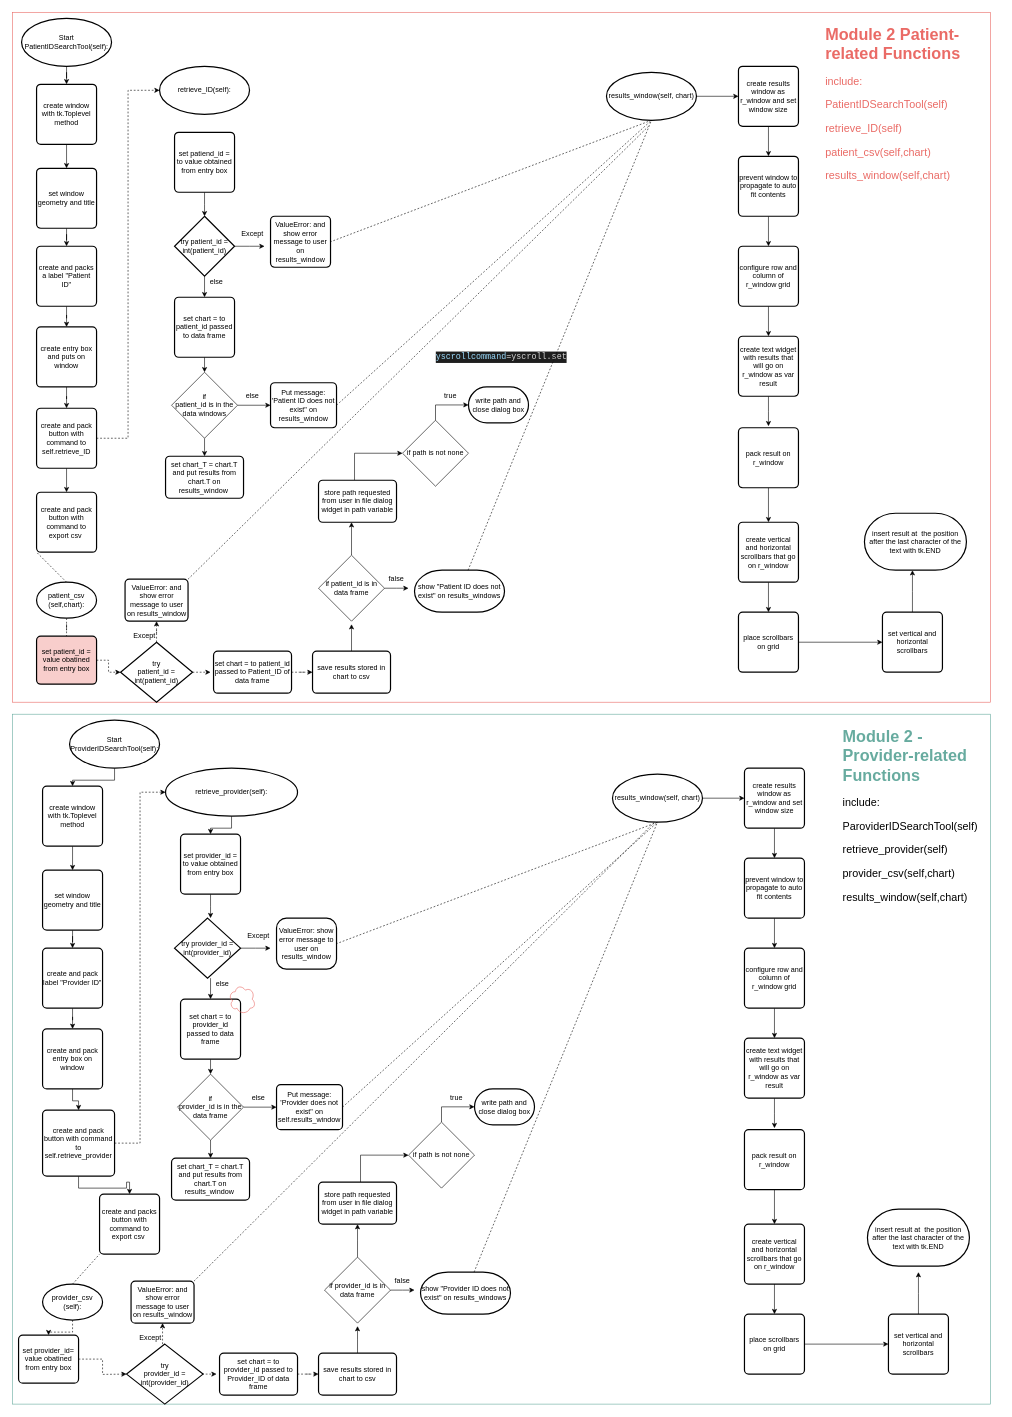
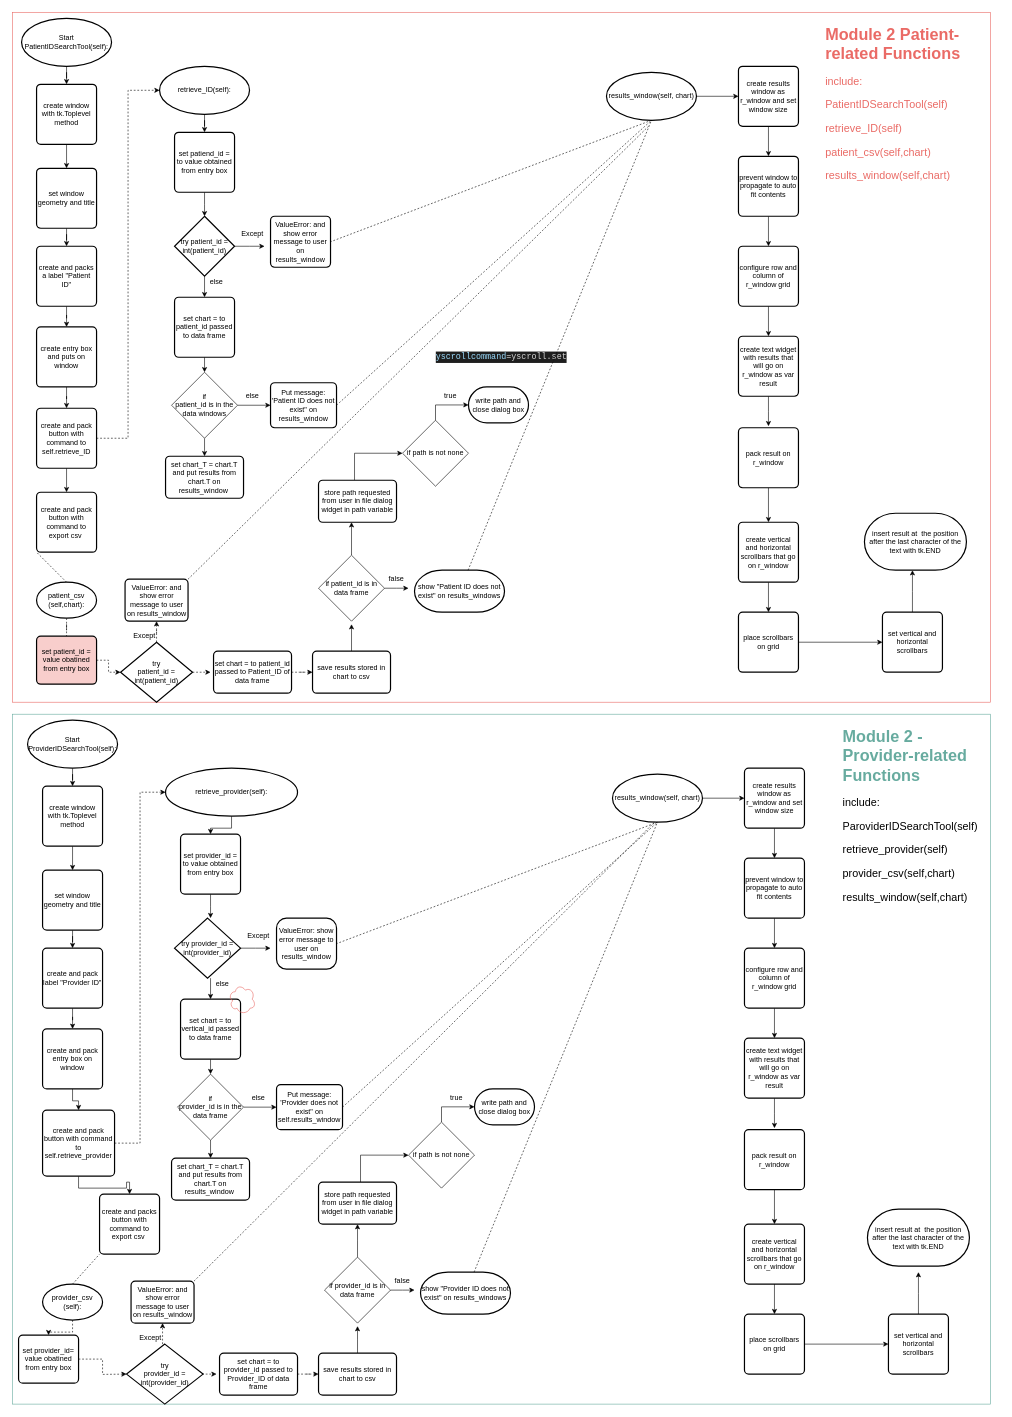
+ <mxCell id="18" style="edgeStyle=orthogonalEdgeStyle;rounded=0;orthogonalLoop=1;jettySize=auto;html=1;entryX=0.5;entryY=0;entryDx=0;entryDy=0;" edge="1" parent="1" source="19" target="21"><mxGeometry relative="1" as="geometry" /></mxCell>
- <mxCell id="83" value="&lt;div&gt;Start&lt;br&gt;ProviderIDSearchTool(self): &lt;br&gt;&lt;/div&gt;" style="strokeWidth=2;html=1;shape=mxgraph.flowchart.start_1;whiteSpace=wrap;" vertex="1" parent="1"><mxGeometry x="115" y="1200" width="150" height="80" as="geometry" /></mxCell>
+ <mxCell id="83" value="&lt;div&gt;Start&lt;br&gt;ProviderIDSearchTool(self): &lt;br&gt;&lt;/div&gt;" style="strokeWidth=2;html=1;shape=mxgraph.flowchart.start_1;whiteSpace=wrap;" vertex="1" parent="1"><mxGeometry x="45" y="1200" width="150" height="80" as="geometry" /></mxCell>
- <mxCell id="101" value="set chart = to provider_id passed to data frame " style="rounded=1;whiteSpace=wrap;html=1;absoluteArcSize=1;arcSize=14;strokeWidth=2;" vertex="1" parent="1"><mxGeometry x="300" y="1665" width="100" height="100" as="geometry" /></mxCell>
+ <mxCell id="101" value="set chart = to vertical_id passed to data frame " style="rounded=1;whiteSpace=wrap;html=1;absoluteArcSize=1;arcSize=14;strokeWidth=2;" vertex="1" parent="1"><mxGeometry x="300" y="1665" width="100" height="100" as="geometry" /></mxCell>
